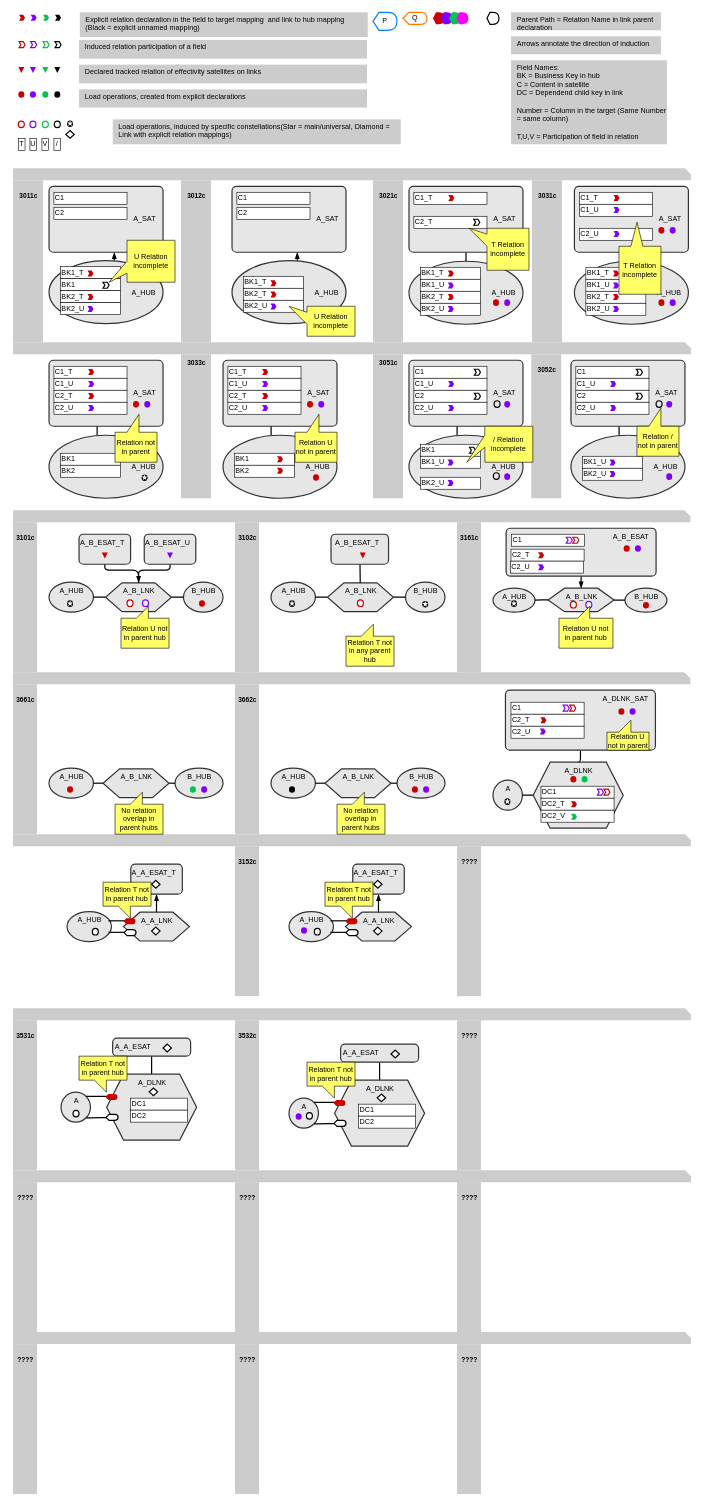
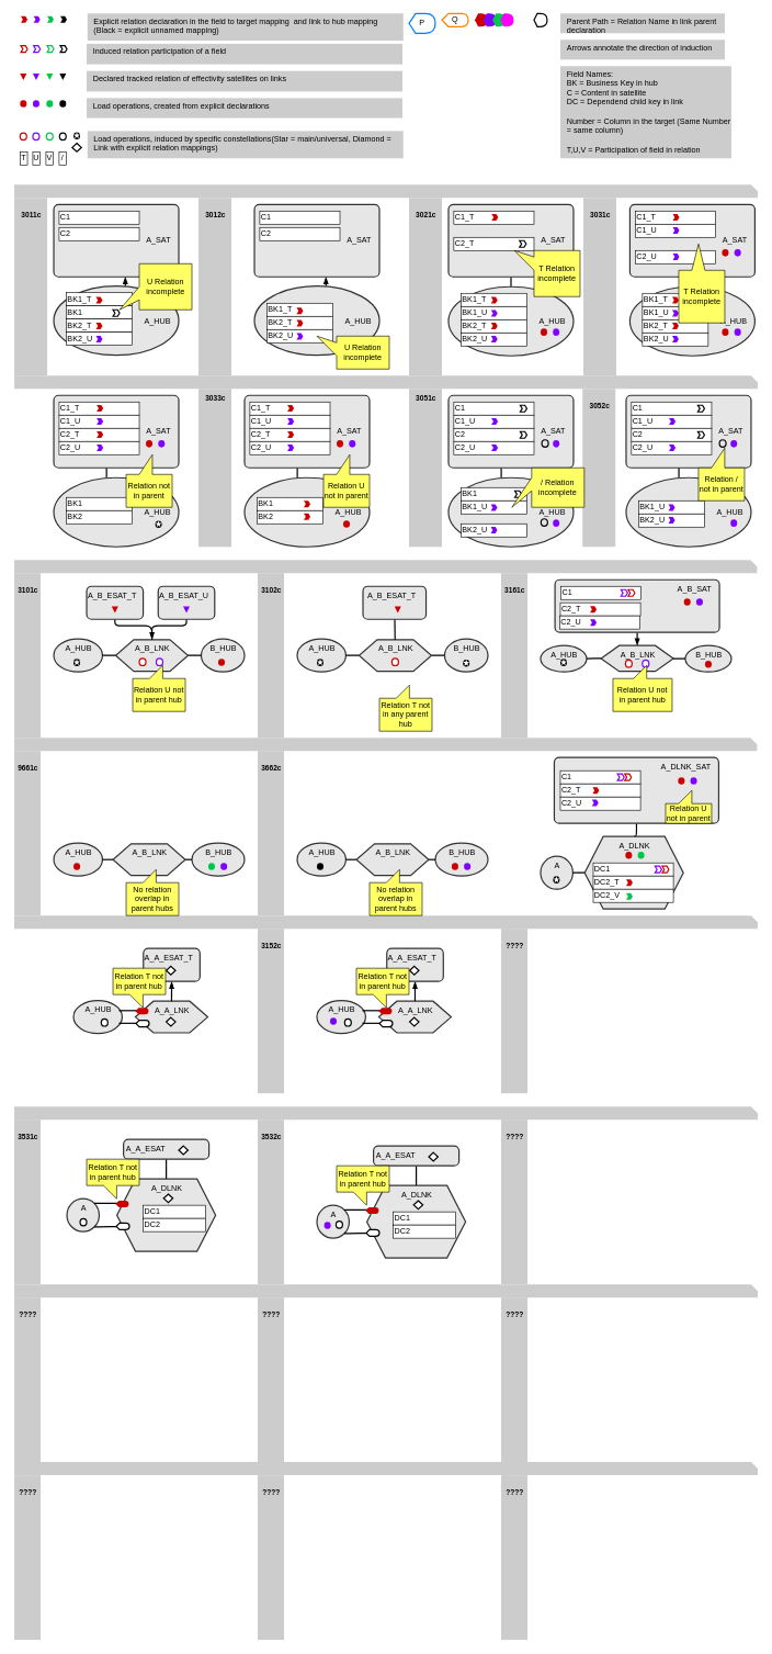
- <mxCell id="56" value="Load operations, induced by specific constellations(Star = main/universal, Diamond =&lt;br style=&quot;border-color: var(--border-color);&quot;&gt;Link with explicit relation mappings)" style="shape=rect;shadow=0;strokeWidth=0;strokeColor=none;fillColor=#cccccc;opacity=100.0;html=1;nl2Br=0;verticalAlign=top;align=left;spacingLeft=10;spacingRight=0;spacingTop=0;spacingBottom=0;whiteSpace=wrap;gliffyId=345;spacing=0;" parent="33" vertex="1"><mxGeometry x="187.25" y="198.5" width="480" height="41.5" as="geometry" /></mxCell>
+ <mxCell id="56" value="Load operations, induced by specific constellations(Star = main/universal, Diamond =&lt;br style=&quot;border-color: var(--border-color);&quot;&gt;Link with explicit relation mappings)" style="shape=rect;shadow=0;strokeWidth=0;strokeColor=none;fillColor=#cccccc;opacity=100.0;html=1;nl2Br=0;verticalAlign=top;align=left;spacingLeft=10;spacingRight=0;spacingTop=0;spacingBottom=0;whiteSpace=wrap;gliffyId=345;spacing=0;" parent="33" vertex="1"><mxGeometry x="132.25" y="198.5" width="480" height="41.5" as="geometry" /></mxCell>
- <mxCell id="235" value="&lt;div style=&quot;width: 93.0px;height:auto;word-break: break-word;&quot;&gt;&lt;div&gt;&lt;span style=&quot;font-family: Arial; font-size: 12px; text-decoration: none; line-height: 0;&quot;&gt;&lt;span style=&quot;text-decoration: none; line-height: 14px;&quot; class=&quot;&quot;&gt;A_B_ESAT&lt;/span&gt;&lt;/span&gt;&lt;/div&gt;&lt;/div&gt;" style="shape=rect;rounded=1;arcSize=15;absoluteArcSize=1;shadow=0;strokeWidth=2;fillColor=#E6E6E6;strokeColor=#333333;opacity=100.0;html=1;nl2Br=0;verticalAlign=top;align=right;spacingLeft=2.0;spacingRight=10;whiteSpace=wrap;gliffyId=15;" vertex="1" parent="33"><mxGeometry x="842.87" y="880" width="250" height="80" as="geometry" /></mxCell>
+ <mxCell id="235" value="&lt;div style=&quot;width: 93.0px;height:auto;word-break: break-word;&quot;&gt;&lt;div&gt;&lt;span style=&quot;font-family: Arial; font-size: 12px; text-decoration: none; line-height: 0;&quot;&gt;&lt;span style=&quot;text-decoration: none; line-height: 14px;&quot; class=&quot;&quot;&gt;A_B_SAT&lt;/span&gt;&lt;/span&gt;&lt;/div&gt;&lt;/div&gt;" style="shape=rect;rounded=1;arcSize=15;absoluteArcSize=1;shadow=0;strokeWidth=2;fillColor=#E6E6E6;strokeColor=#333333;opacity=100.0;html=1;nl2Br=0;verticalAlign=top;align=right;spacingLeft=2.0;spacingRight=10;whiteSpace=wrap;gliffyId=15;" vertex="1" parent="33"><mxGeometry x="842.87" y="880" width="250" height="80" as="geometry" /></mxCell>
- <mxCell id="5" value="&lt;div style=&quot;width: 43px; height: auto; word-break: break-word; font-size: 11px;&quot;&gt;&lt;div align=&quot;center&quot; style=&quot;font-size: 11px;&quot;&gt;&lt;span style=&quot;font-family: Helvetica; font-size: 11px; text-decoration: none; line-height: 36px; font-weight: bold;&quot;&gt;3661c&lt;/span&gt;&lt;/div&gt;&lt;/div&gt;" style="shape=rect;shadow=0;strokeWidth=0;strokeColor=none;fillColor=#cccccc;opacity=100.0;html=1;nl2Br=0;verticalAlign=top;align=center;spacingLeft=2.0;spacingRight=0;spacingTop=1.0;spacingBottom=8;whiteSpace=wrap;gliffyId=345;fontSize=11;" parent="1" vertex="1"><mxGeometry x="21" y="1140" width="40" height="250" as="geometry" /></mxCell>
+ <mxCell id="5" value="&lt;div style=&quot;width: 43px; height: auto; word-break: break-word; font-size: 11px;&quot;&gt;&lt;div align=&quot;center&quot; style=&quot;font-size: 11px;&quot;&gt;&lt;span style=&quot;font-family: Helvetica; font-size: 11px; text-decoration: none; line-height: 36px; font-weight: bold;&quot;&gt;9661c&lt;/span&gt;&lt;/div&gt;&lt;/div&gt;" style="shape=rect;shadow=0;strokeWidth=0;strokeColor=none;fillColor=#cccccc;opacity=100.0;html=1;nl2Br=0;verticalAlign=top;align=center;spacingLeft=2.0;spacingRight=0;spacingTop=1.0;spacingBottom=8;whiteSpace=wrap;gliffyId=345;fontSize=11;" parent="1" vertex="1"><mxGeometry x="21" y="1140" width="40" height="250" as="geometry" /></mxCell>
